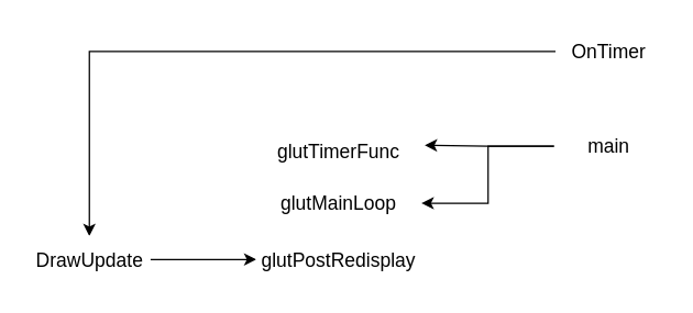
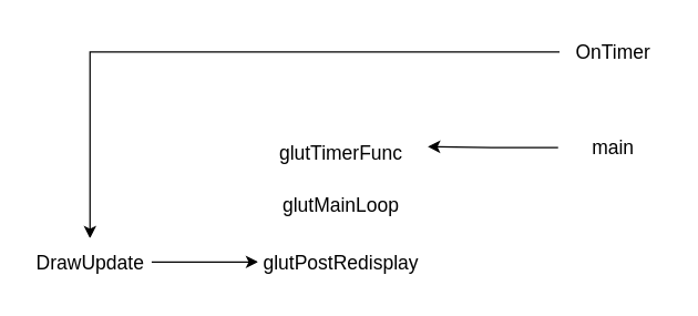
- <mxCell id="7" style="edgeStyle=orthogonalEdgeStyle;rounded=0;orthogonalLoop=1;jettySize=auto;html=1;entryX=1;entryY=0.5;entryDx=0;entryDy=0;fontSize=14;" edge="1" parent="1" source="8" target="3"><mxGeometry relative="1" as="geometry" /></mxCell>
